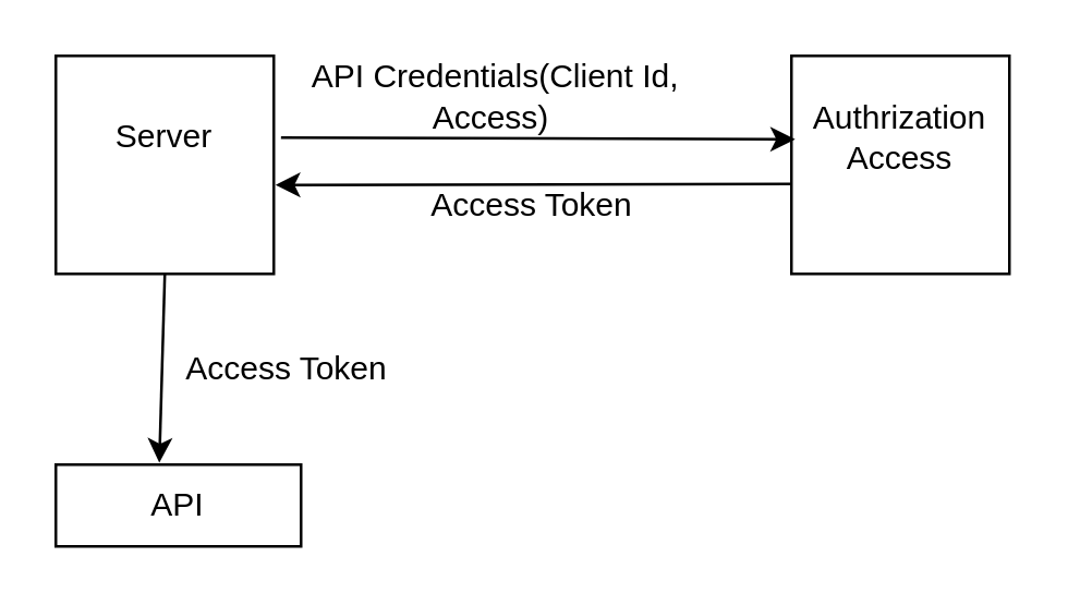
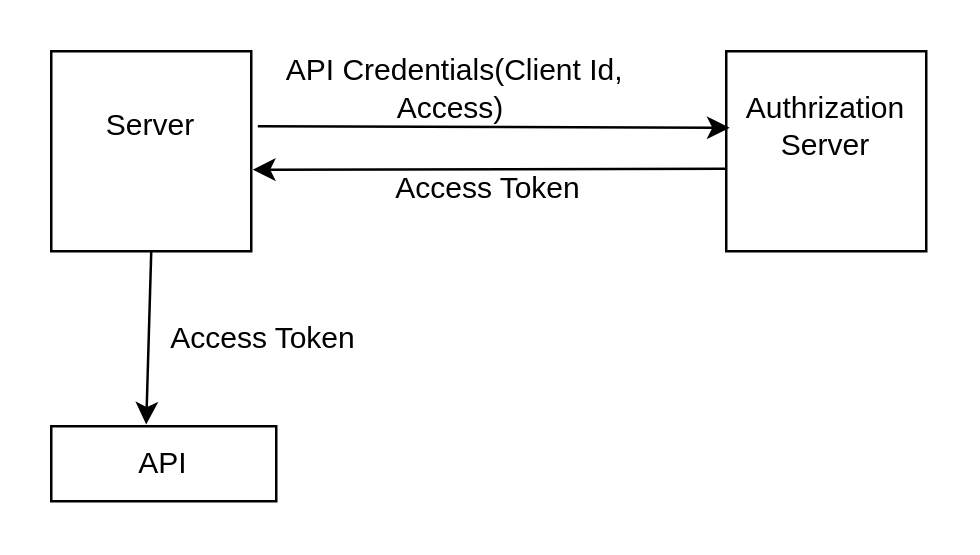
- <mxCell id="6" value="Authrization Access" style="text;html=1;strokeColor=none;fillColor=none;align=center;verticalAlign=middle;whiteSpace=wrap;rounded=0;" parent="1" vertex="1"><mxGeometry x="300" y="30" width="60" height="40" as="geometry" /></mxCell>
+ <mxCell id="6" value="Authrization Server" style="text;html=1;strokeColor=none;fillColor=none;align=center;verticalAlign=middle;whiteSpace=wrap;rounded=0;" parent="1" vertex="1"><mxGeometry x="300" y="30" width="60" height="40" as="geometry" /></mxCell>
